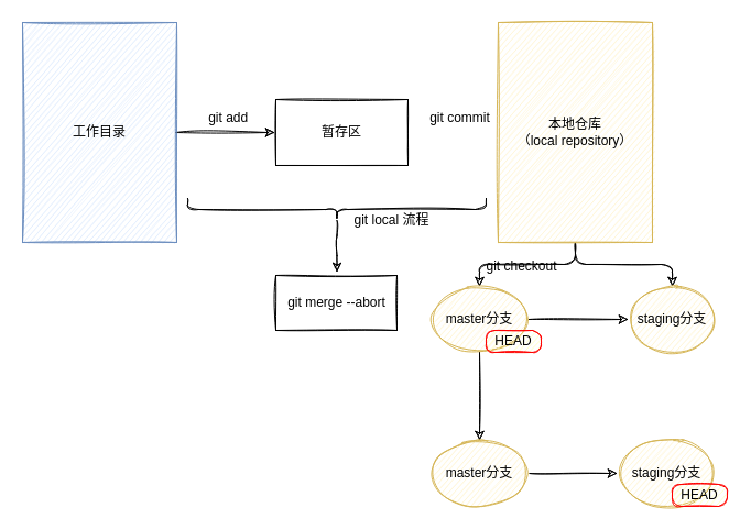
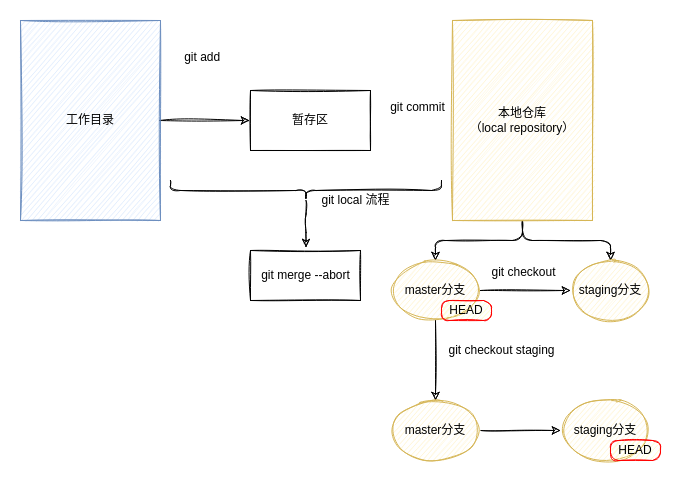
- <mxCell id="8" value="&amp;nbsp;git add" style="text;html=1;align=center;verticalAlign=middle;resizable=0;points=[];autosize=1;" vertex="1" parent="1"><mxGeometry x="180" y="97" width="50" height="20" as="geometry" /></mxCell>
+ <mxCell id="8" value="&amp;nbsp;git add" style="text;html=1;align=center;verticalAlign=middle;resizable=0;points=[];autosize=1;" vertex="1" parent="1"><mxGeometry x="175" y="47" width="50" height="20" as="geometry" /></mxCell>
- <mxCell id="18" value="git checkout" style="text;html=1;align=center;verticalAlign=middle;resizable=0;points=[];autosize=1;" vertex="1" parent="1"><mxGeometry x="433" y="232" width="80" height="20" as="geometry" /></mxCell>
+ <mxCell id="18" value="git checkout" style="text;html=1;align=center;verticalAlign=middle;resizable=0;points=[];autosize=1;" vertex="1" parent="1"><mxGeometry x="483" y="262" width="80" height="20" as="geometry" /></mxCell>
+ <mxCell id="21" value="git checkout staging" style="text;html=1;align=center;verticalAlign=middle;resizable=0;points=[];autosize=1;" vertex="1" parent="1"><mxGeometry x="441" y="340" width="120" height="20" as="geometry" /></mxCell>
